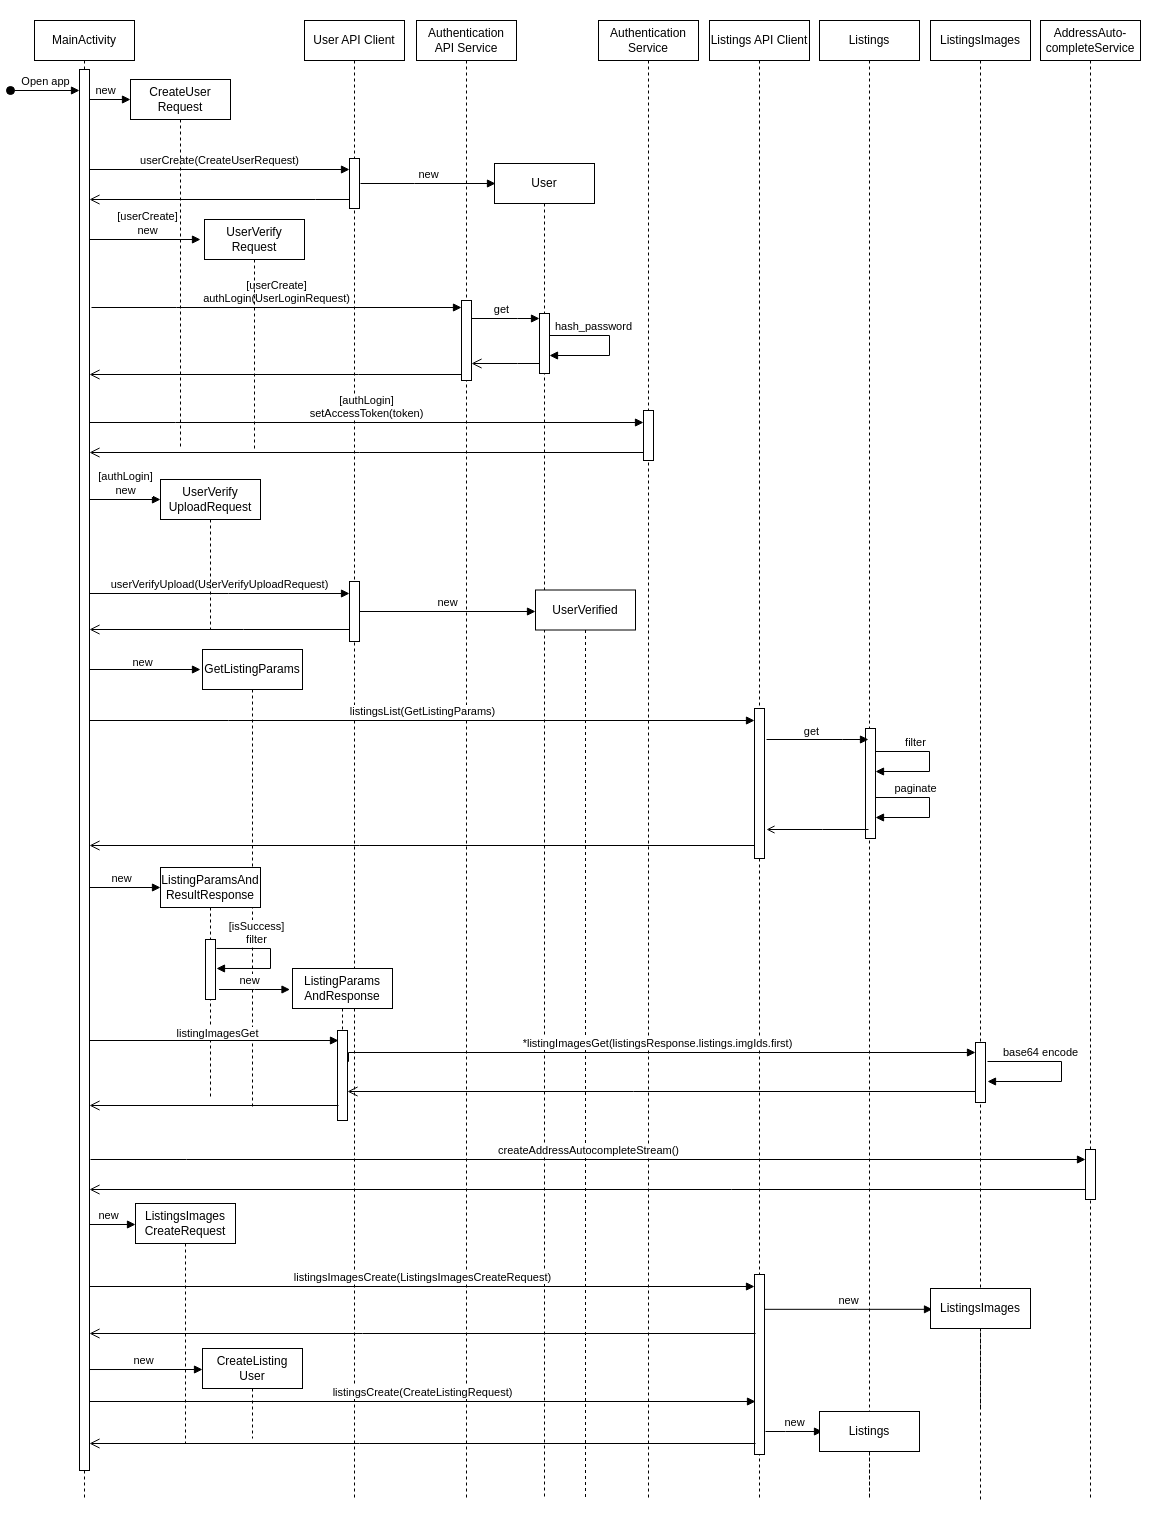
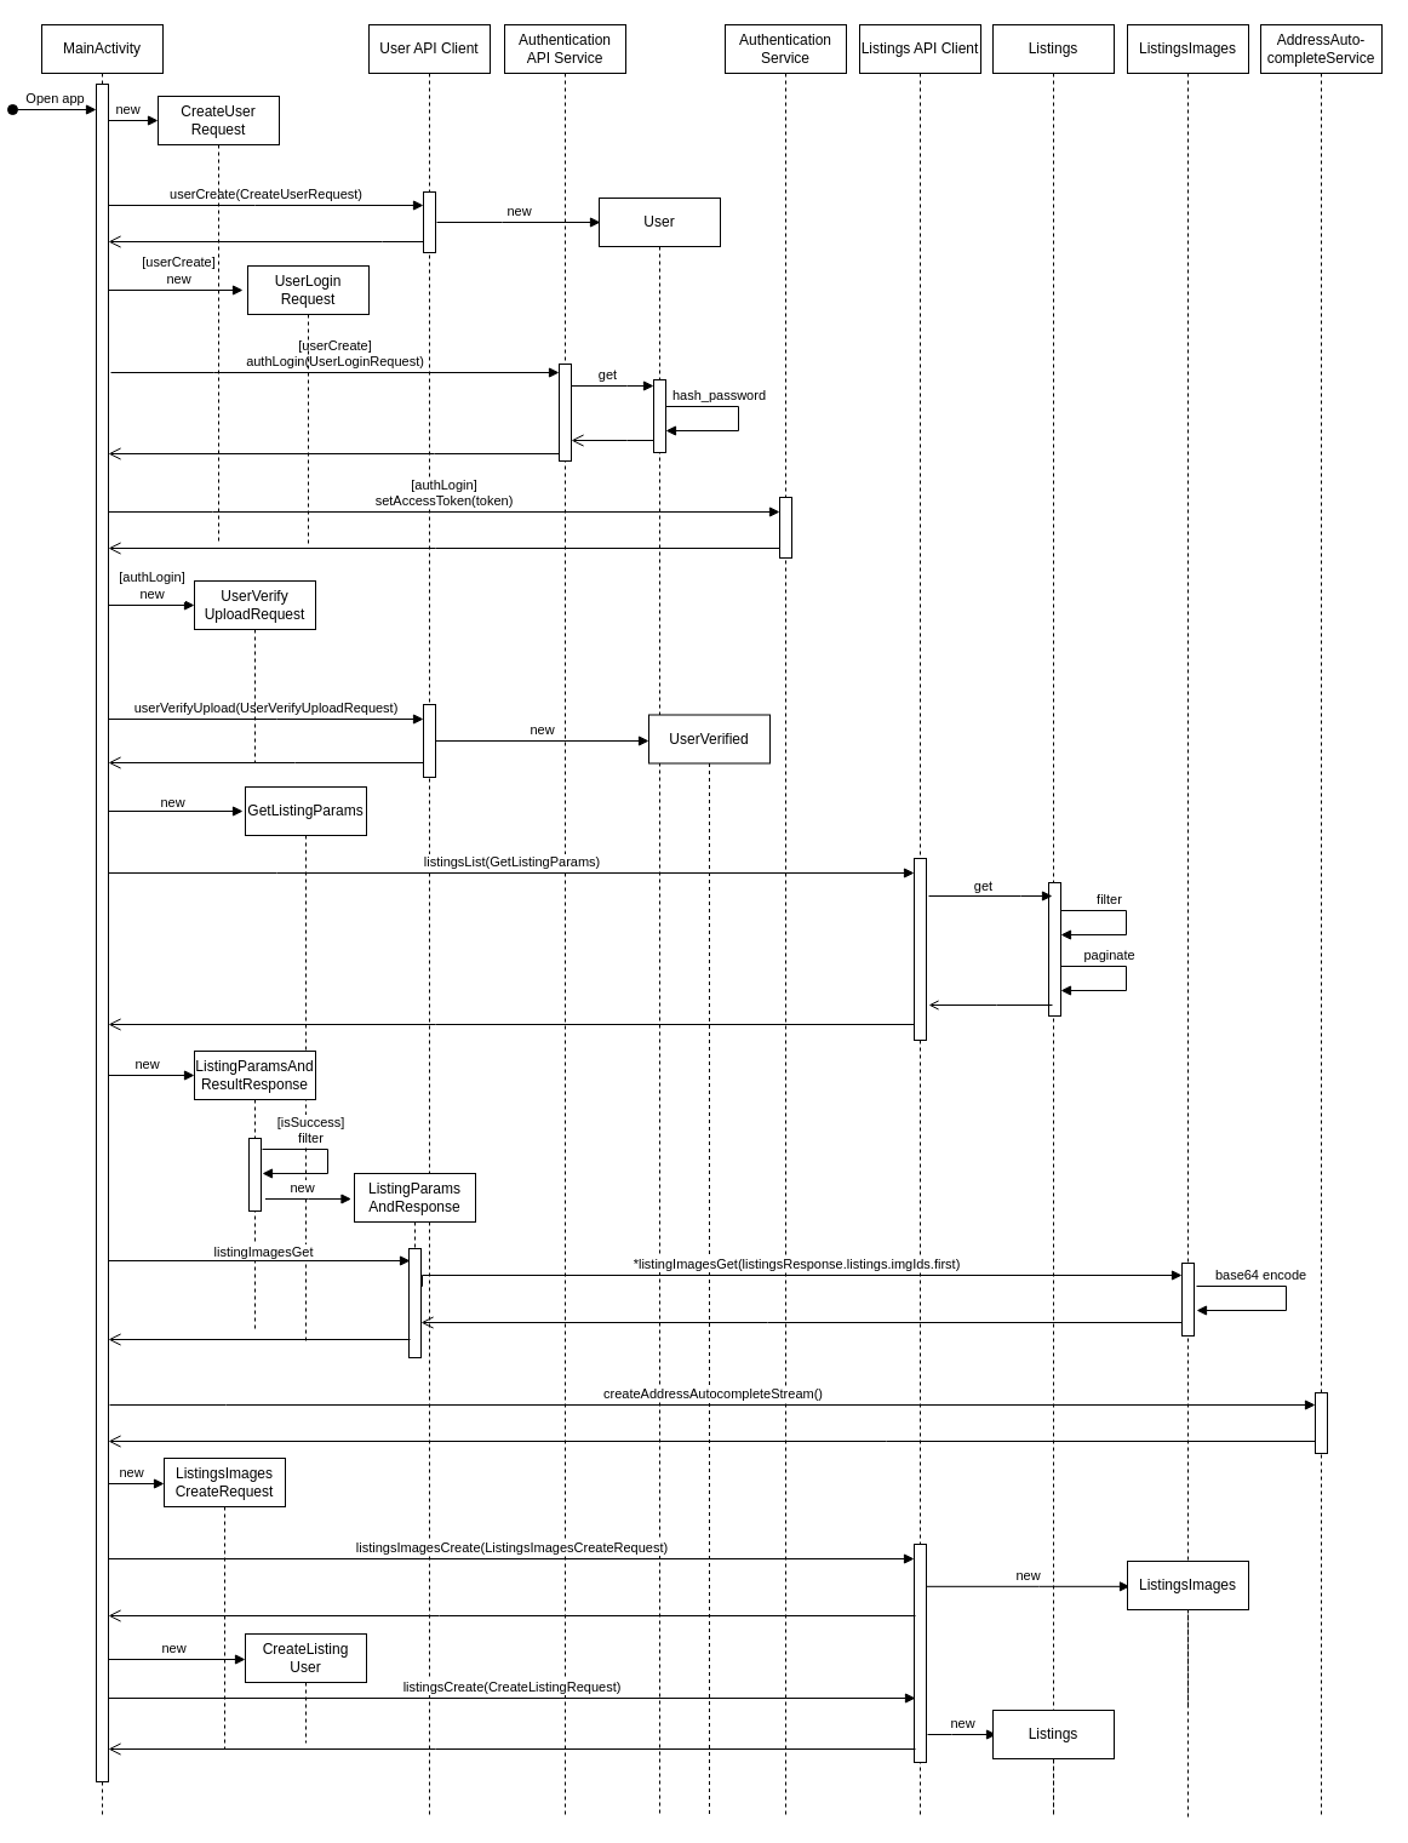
- <mxCell id="44" value="UserVerify&lt;br&gt;Request" style="shape=umlLifeline;perimeter=lifelinePerimeter;whiteSpace=wrap;html=1;container=0;dropTarget=0;collapsible=0;recursiveResize=0;outlineConnect=0;portConstraint=eastwest;newEdgeStyle={&quot;edgeStyle&quot;:&quot;elbowEdgeStyle&quot;,&quot;elbow&quot;:&quot;vertical&quot;,&quot;curved&quot;:0,&quot;rounded&quot;:0};movable=1;resizable=1;rotatable=1;deletable=1;editable=1;locked=0;connectable=1;strokeColor=default;" vertex="1" parent="1"><mxGeometry x="190" y="219" width="100" height="230" as="geometry" /></mxCell>
+ <mxCell id="44" value="UserLogin&lt;br&gt;Request" style="shape=umlLifeline;perimeter=lifelinePerimeter;whiteSpace=wrap;html=1;container=0;dropTarget=0;collapsible=0;recursiveResize=0;outlineConnect=0;portConstraint=eastwest;newEdgeStyle={&quot;edgeStyle&quot;:&quot;elbowEdgeStyle&quot;,&quot;elbow&quot;:&quot;vertical&quot;,&quot;curved&quot;:0,&quot;rounded&quot;:0};movable=1;resizable=1;rotatable=1;deletable=1;editable=1;locked=0;connectable=1;strokeColor=default;" vertex="1" parent="1"><mxGeometry x="190" y="219" width="100" height="230" as="geometry" /></mxCell>
